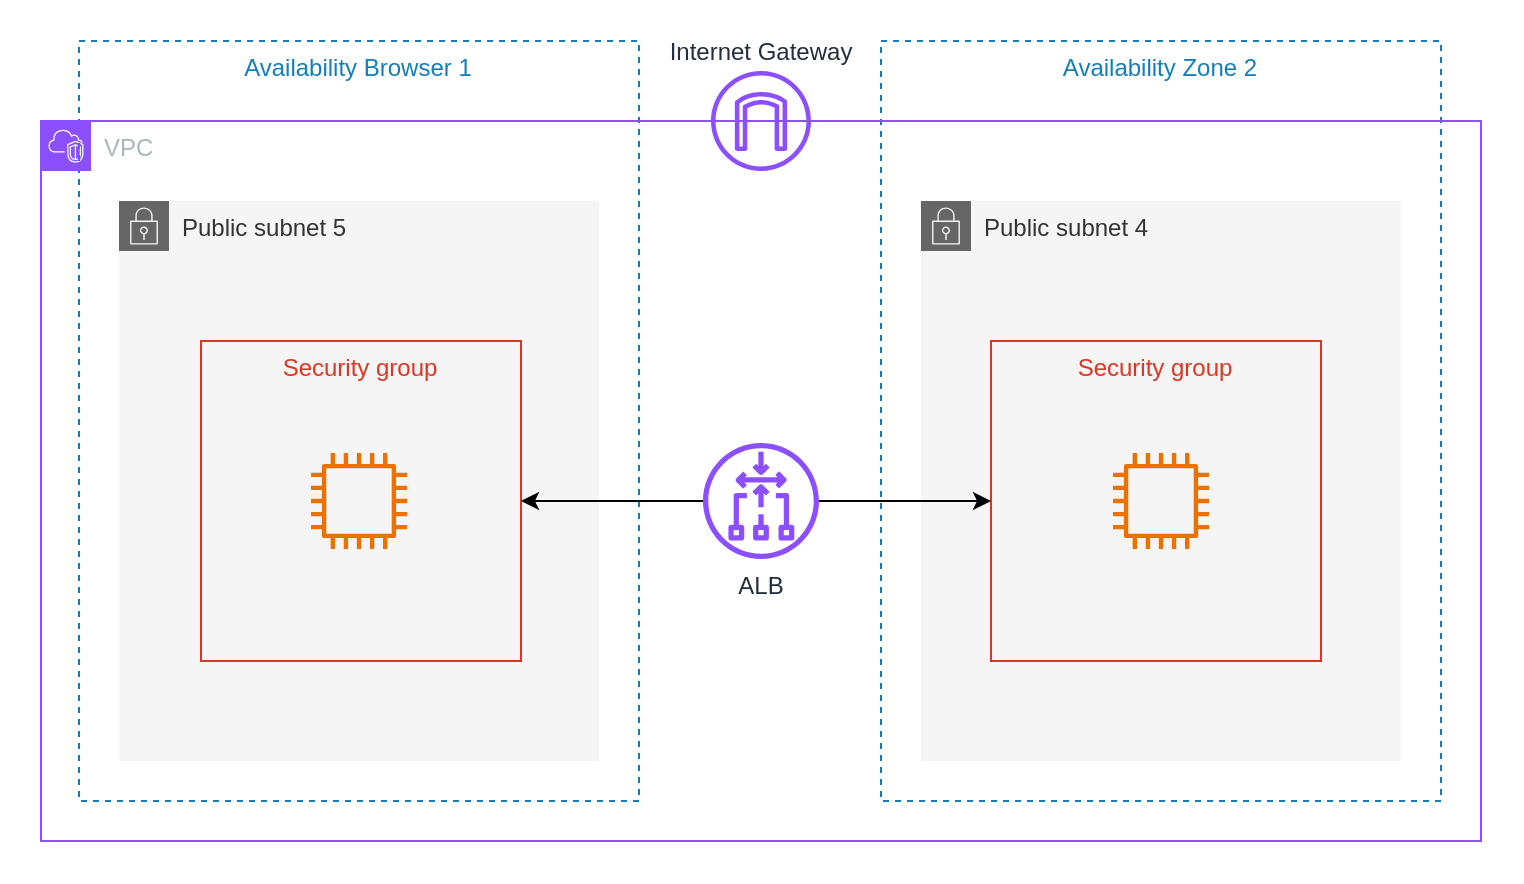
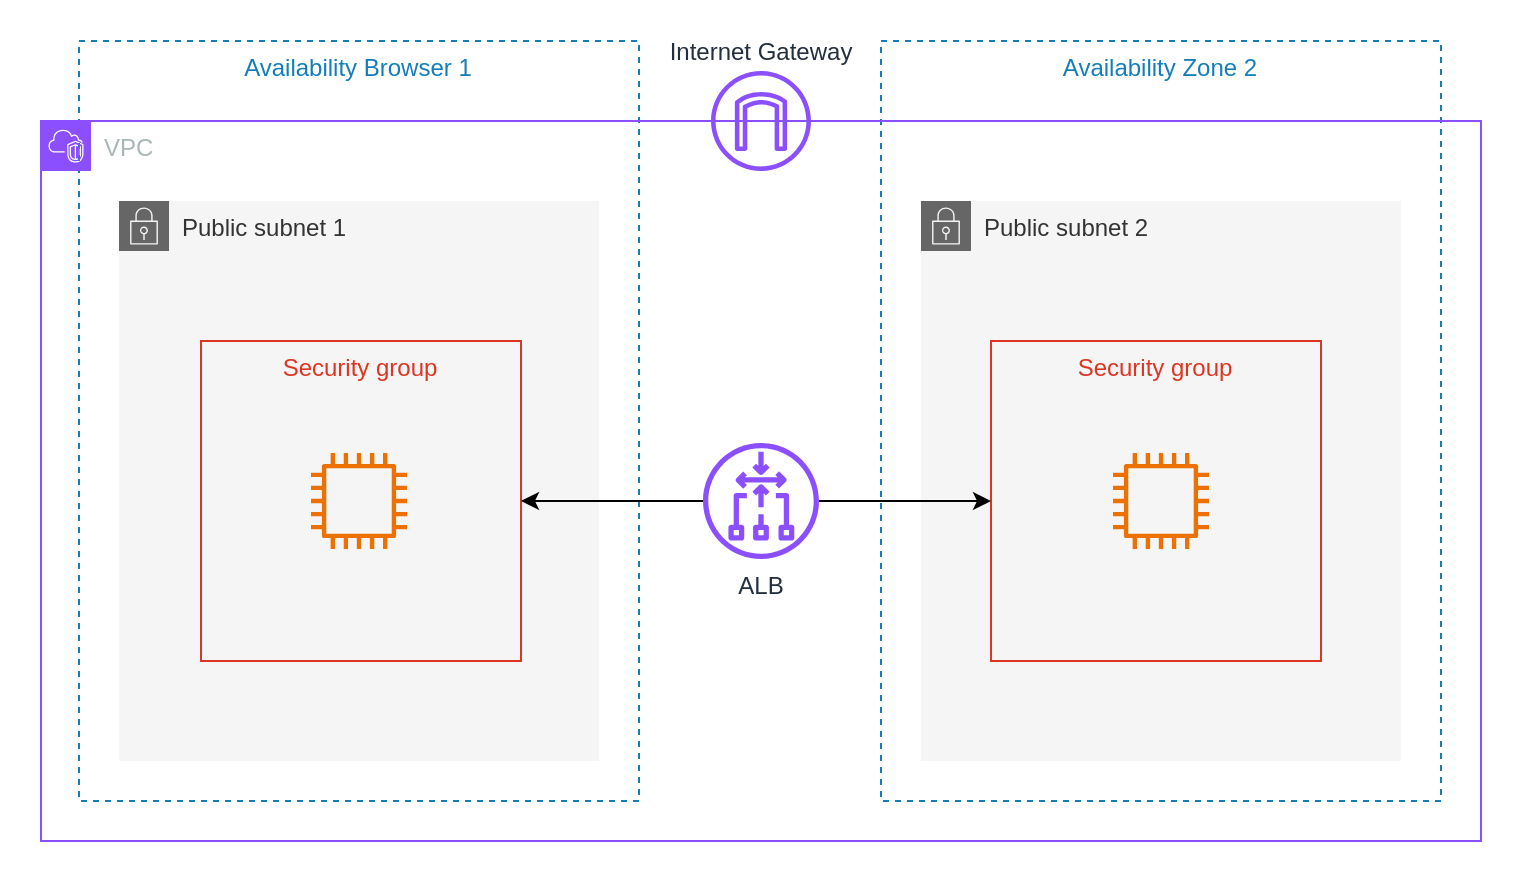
- <mxCell id="4" value="Public subnet 5" style="points=[[0,0],[0.25,0],[0.5,0],[0.75,0],[1,0],[1,0.25],[1,0.5],[1,0.75],[1,1],[0.75,1],[0.5,1],[0.25,1],[0,1],[0,0.75],[0,0.5],[0,0.25]];outlineConnect=0;html=1;whiteSpace=wrap;fontSize=12;fontStyle=0;container=0;pointerEvents=0;collapsible=0;recursiveResize=0;shape=mxgraph.aws4.group;grIcon=mxgraph.aws4.group_security_group;grStroke=0;verticalAlign=top;align=left;spacingLeft=30;dashed=0;shadow=0;fillColor=#f5f5f5;strokeColor=#666666;fontColor=#333333;" vertex="1" parent="1"><mxGeometry x="59" y="100" width="240" height="280" as="geometry" /></mxCell>
+ <mxCell id="4" value="Public subnet 1" style="points=[[0,0],[0.25,0],[0.5,0],[0.75,0],[1,0],[1,0.25],[1,0.5],[1,0.75],[1,1],[0.75,1],[0.5,1],[0.25,1],[0,1],[0,0.75],[0,0.5],[0,0.25]];outlineConnect=0;html=1;whiteSpace=wrap;fontSize=12;fontStyle=0;container=0;pointerEvents=0;collapsible=0;recursiveResize=0;shape=mxgraph.aws4.group;grIcon=mxgraph.aws4.group_security_group;grStroke=0;verticalAlign=top;align=left;spacingLeft=30;dashed=0;shadow=0;fillColor=#f5f5f5;strokeColor=#666666;fontColor=#333333;" vertex="1" parent="1"><mxGeometry x="59" y="100" width="240" height="280" as="geometry" /></mxCell>
- <mxCell id="5" value="Public subnet 4" style="points=[[0,0],[0.25,0],[0.5,0],[0.75,0],[1,0],[1,0.25],[1,0.5],[1,0.75],[1,1],[0.75,1],[0.5,1],[0.25,1],[0,1],[0,0.75],[0,0.5],[0,0.25]];outlineConnect=0;html=1;whiteSpace=wrap;fontSize=12;fontStyle=0;container=1;pointerEvents=0;collapsible=0;recursiveResize=0;shape=mxgraph.aws4.group;grIcon=mxgraph.aws4.group_security_group;grStroke=0;verticalAlign=top;align=left;spacingLeft=30;dashed=0;shadow=0;fillColor=#f5f5f5;strokeColor=#666666;fontColor=#333333;" vertex="1" parent="1"><mxGeometry x="460" y="100" width="240" height="280" as="geometry" /></mxCell>
+ <mxCell id="5" value="Public subnet 2" style="points=[[0,0],[0.25,0],[0.5,0],[0.75,0],[1,0],[1,0.25],[1,0.5],[1,0.75],[1,1],[0.75,1],[0.5,1],[0.25,1],[0,1],[0,0.75],[0,0.5],[0,0.25]];outlineConnect=0;html=1;whiteSpace=wrap;fontSize=12;fontStyle=0;container=1;pointerEvents=0;collapsible=0;recursiveResize=0;shape=mxgraph.aws4.group;grIcon=mxgraph.aws4.group_security_group;grStroke=0;verticalAlign=top;align=left;spacingLeft=30;dashed=0;shadow=0;fillColor=#f5f5f5;strokeColor=#666666;fontColor=#333333;" vertex="1" parent="1"><mxGeometry x="460" y="100" width="240" height="280" as="geometry" /></mxCell>
